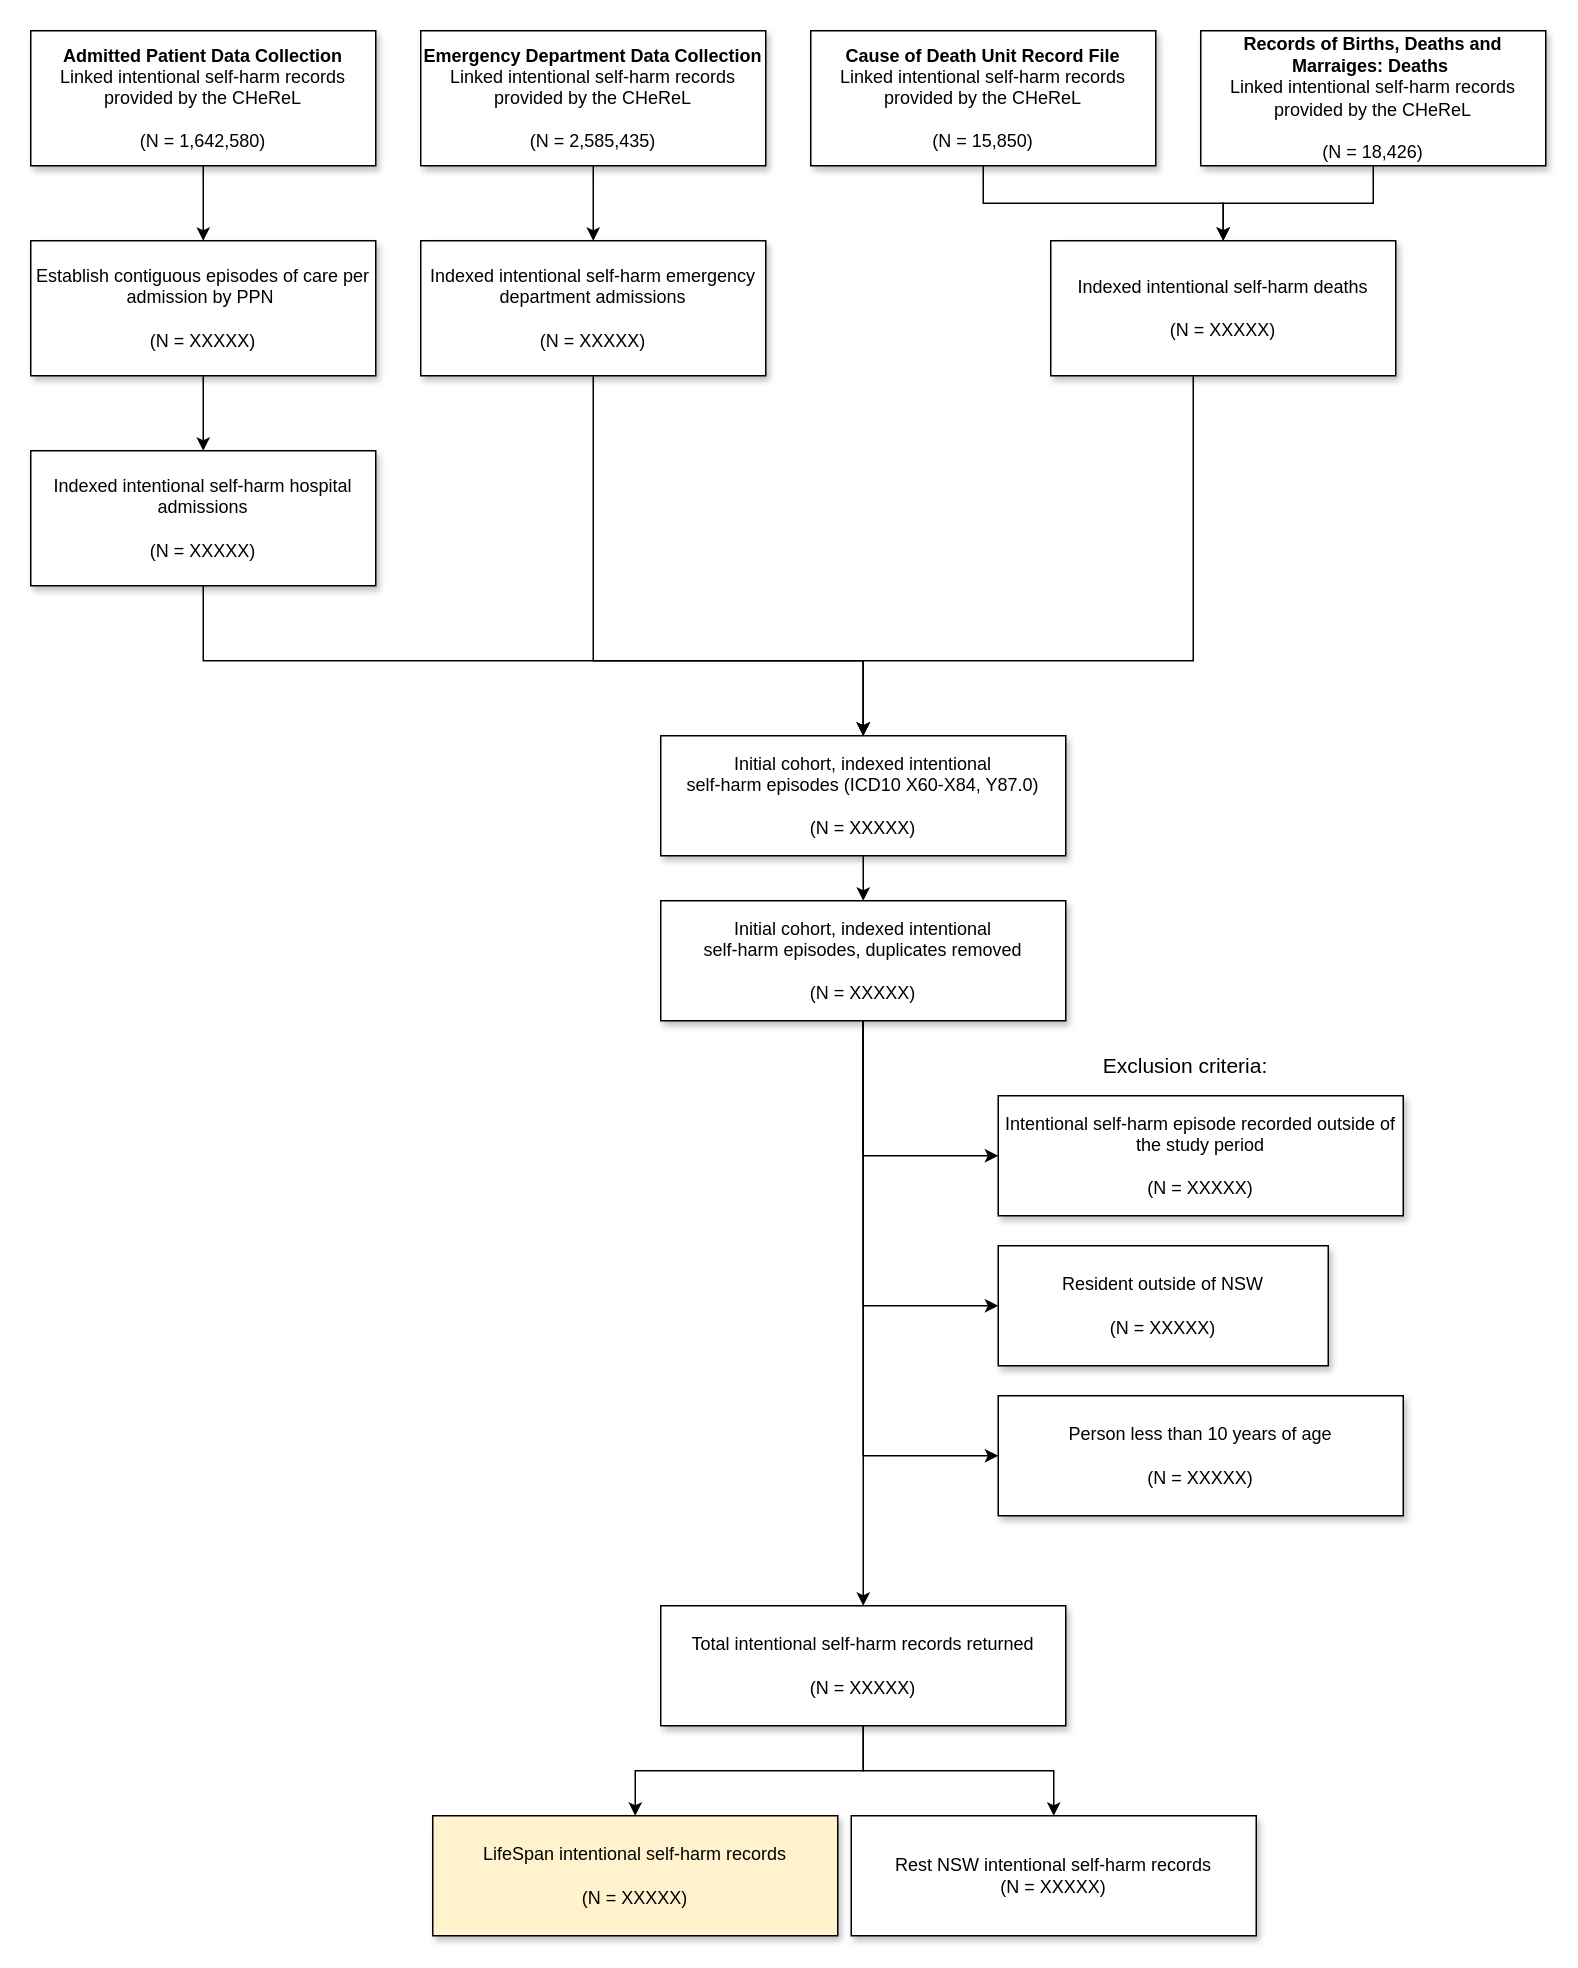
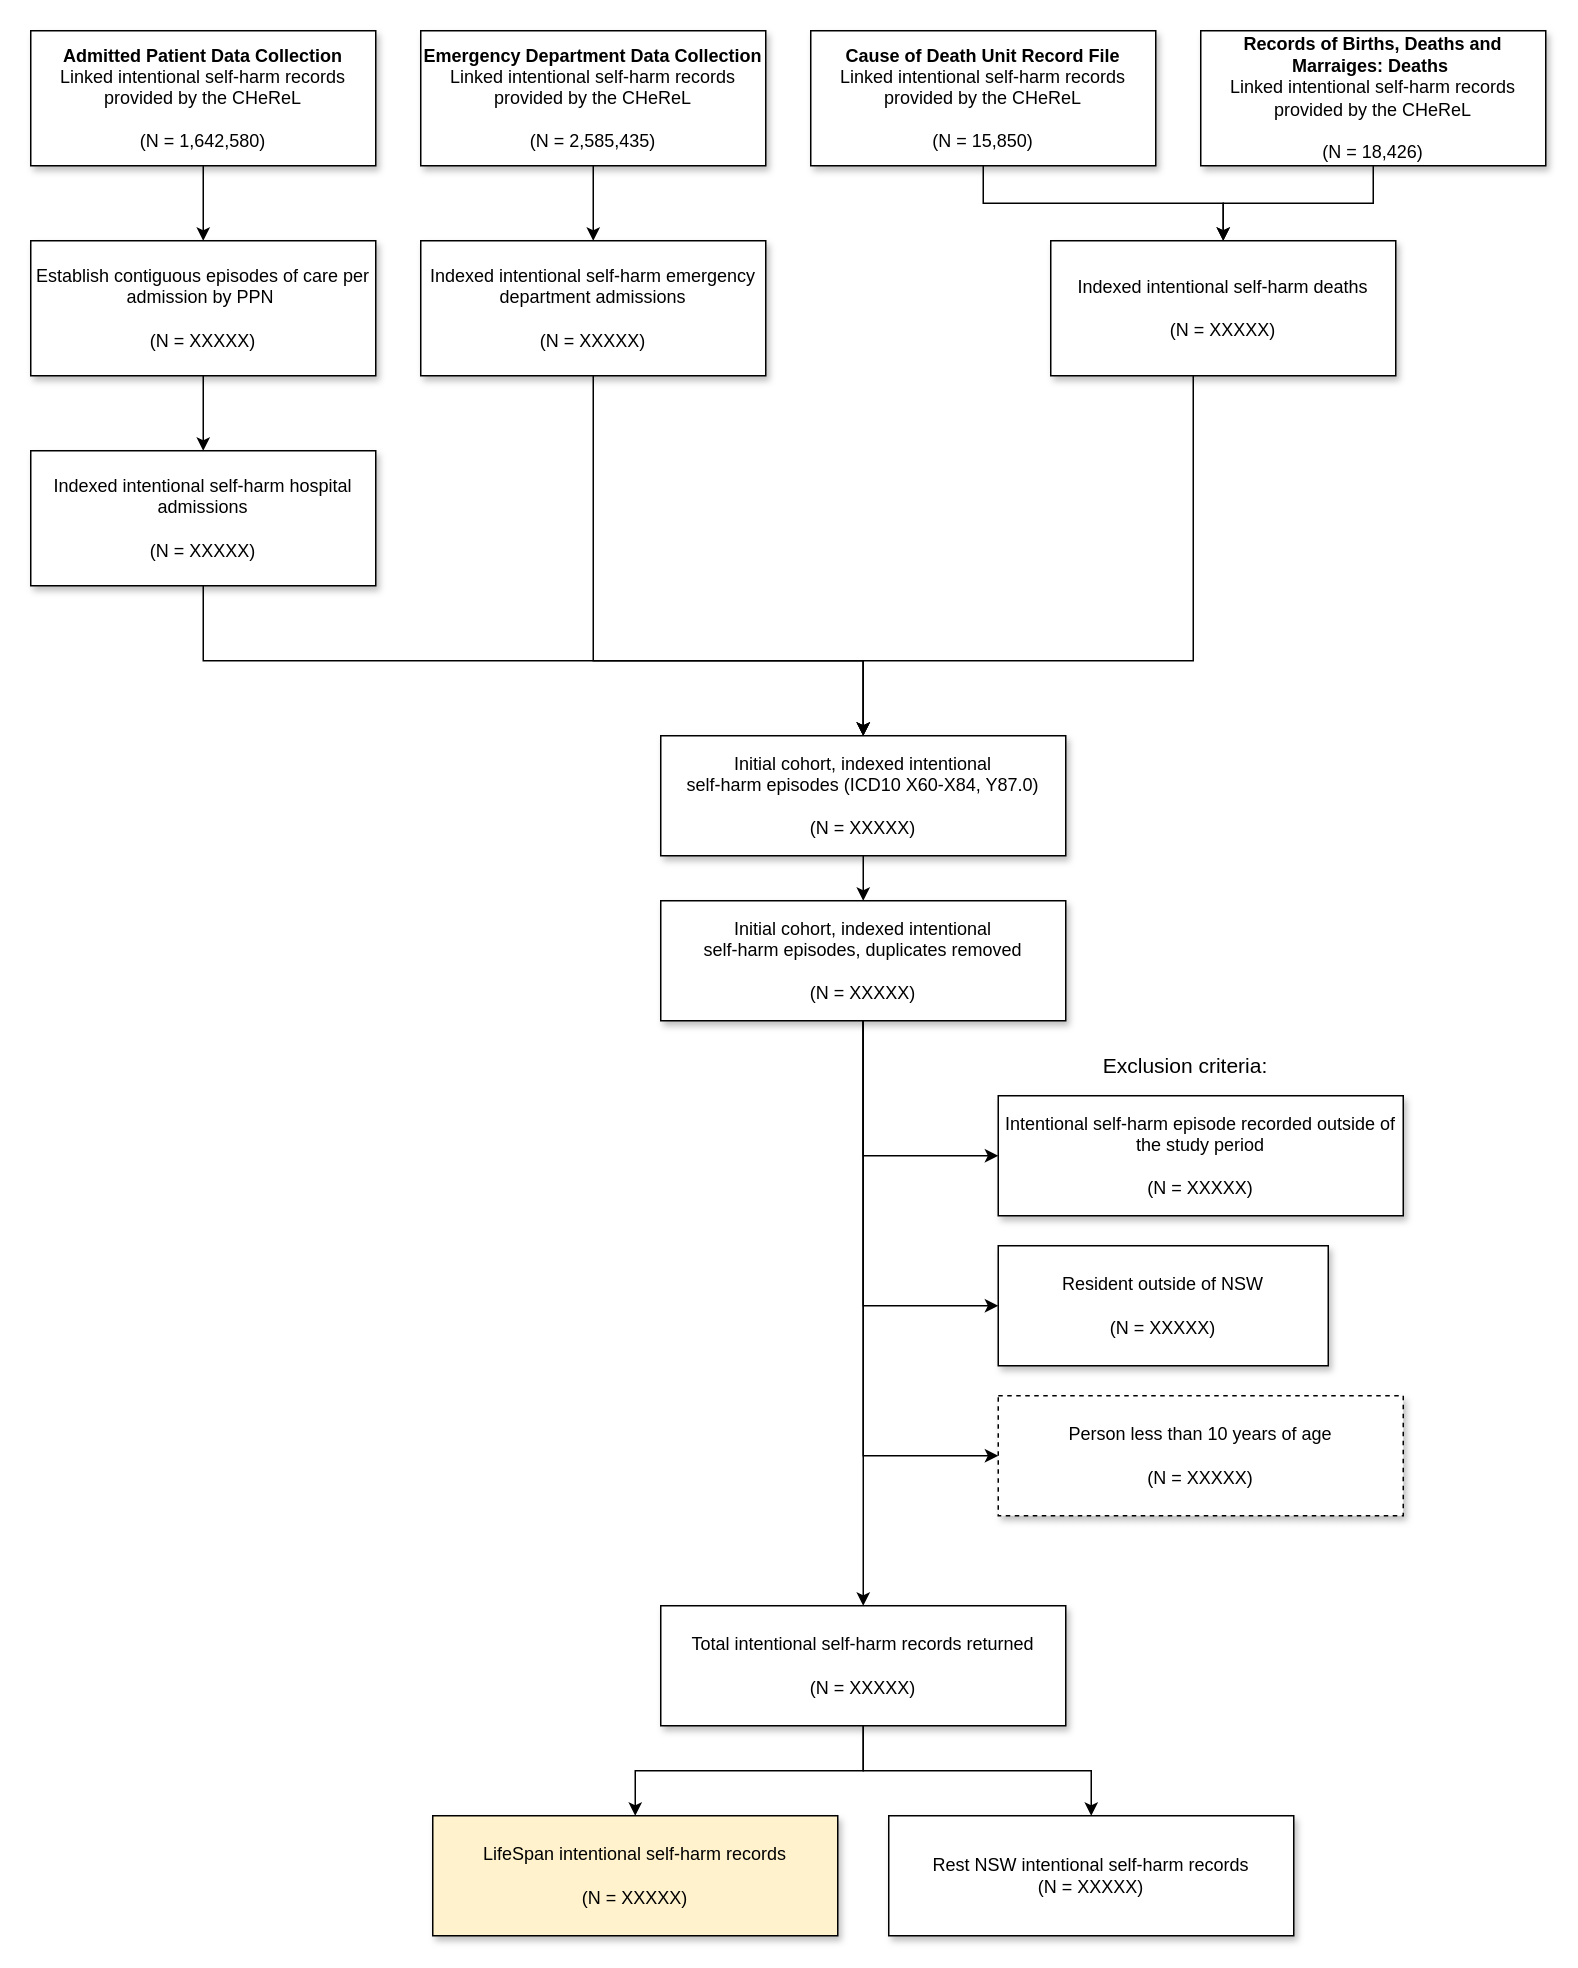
- <mxCell id="19" value="Person less than 10 years of age&lt;br&gt;&lt;br&gt;(N = XXXXX)" style="rounded=0;whiteSpace=wrap;html=1;shadow=1;" parent="1" vertex="1"><mxGeometry x="665" y="930" width="270" height="80" as="geometry" /></mxCell>
+ <mxCell id="19" value="Person less than 10 years of age&lt;br&gt;&lt;br&gt;(N = XXXXX)" style="rounded=0;whiteSpace=wrap;html=1;shadow=1;dashed=1;" parent="1" vertex="1"><mxGeometry x="665" y="930" width="270" height="80" as="geometry" /></mxCell>
- <mxCell id="33" value="Rest NSW intentional self-harm records&lt;br&gt;(N = XXXXX)" style="rounded=0;whiteSpace=wrap;html=1;shadow=1;" vertex="1" parent="1"><mxGeometry x="567" y="1210" width="270" height="80" as="geometry" /></mxCell>
+ <mxCell id="33" value="Rest NSW intentional self-harm records&lt;br&gt;(N = XXXXX)" style="rounded=0;whiteSpace=wrap;html=1;shadow=1;" vertex="1" parent="1"><mxGeometry x="592" y="1210" width="270" height="80" as="geometry" /></mxCell>
